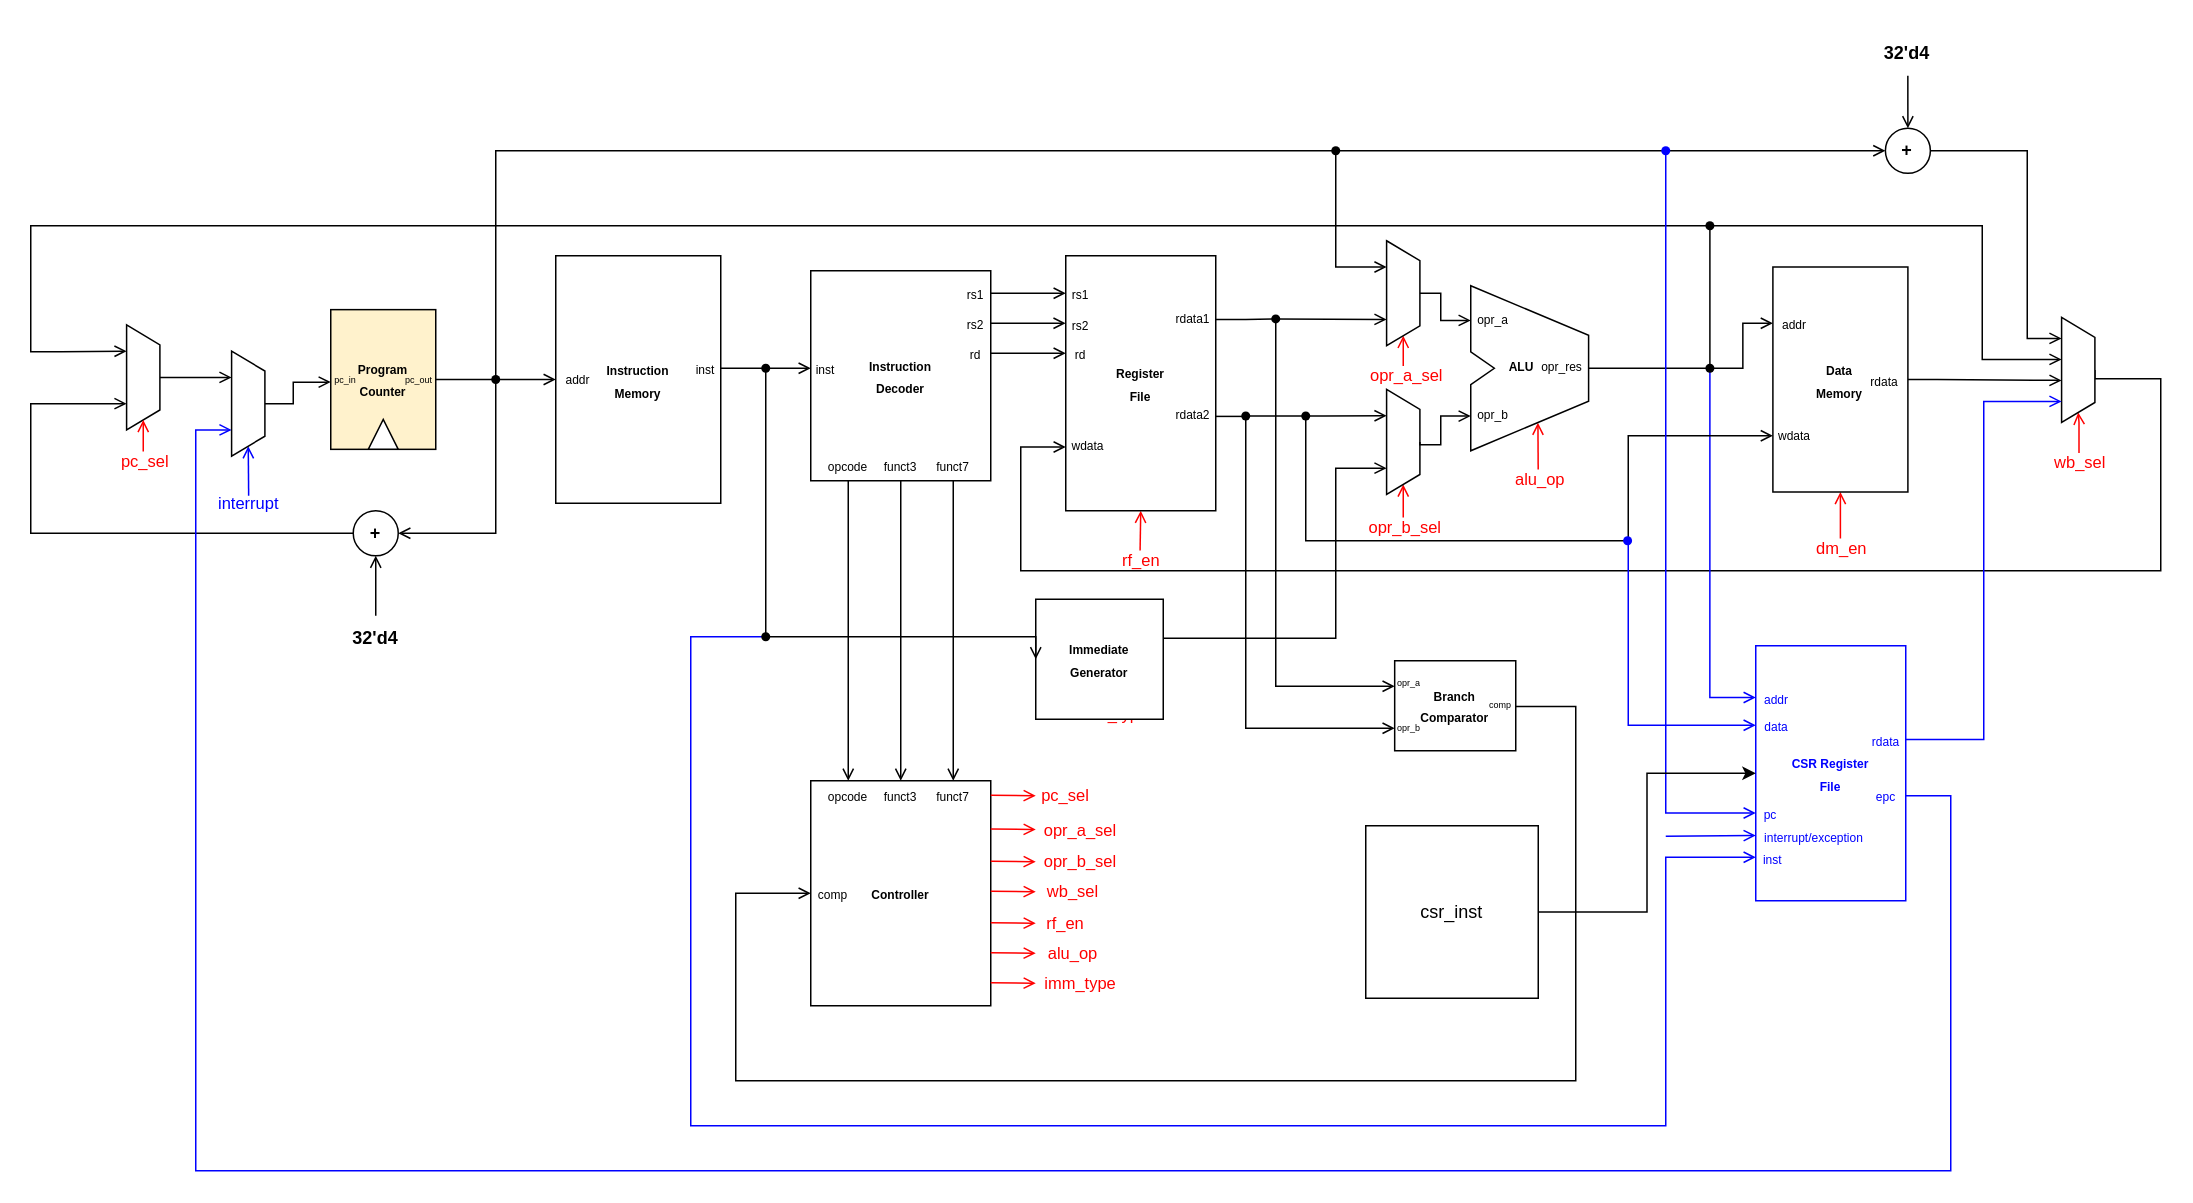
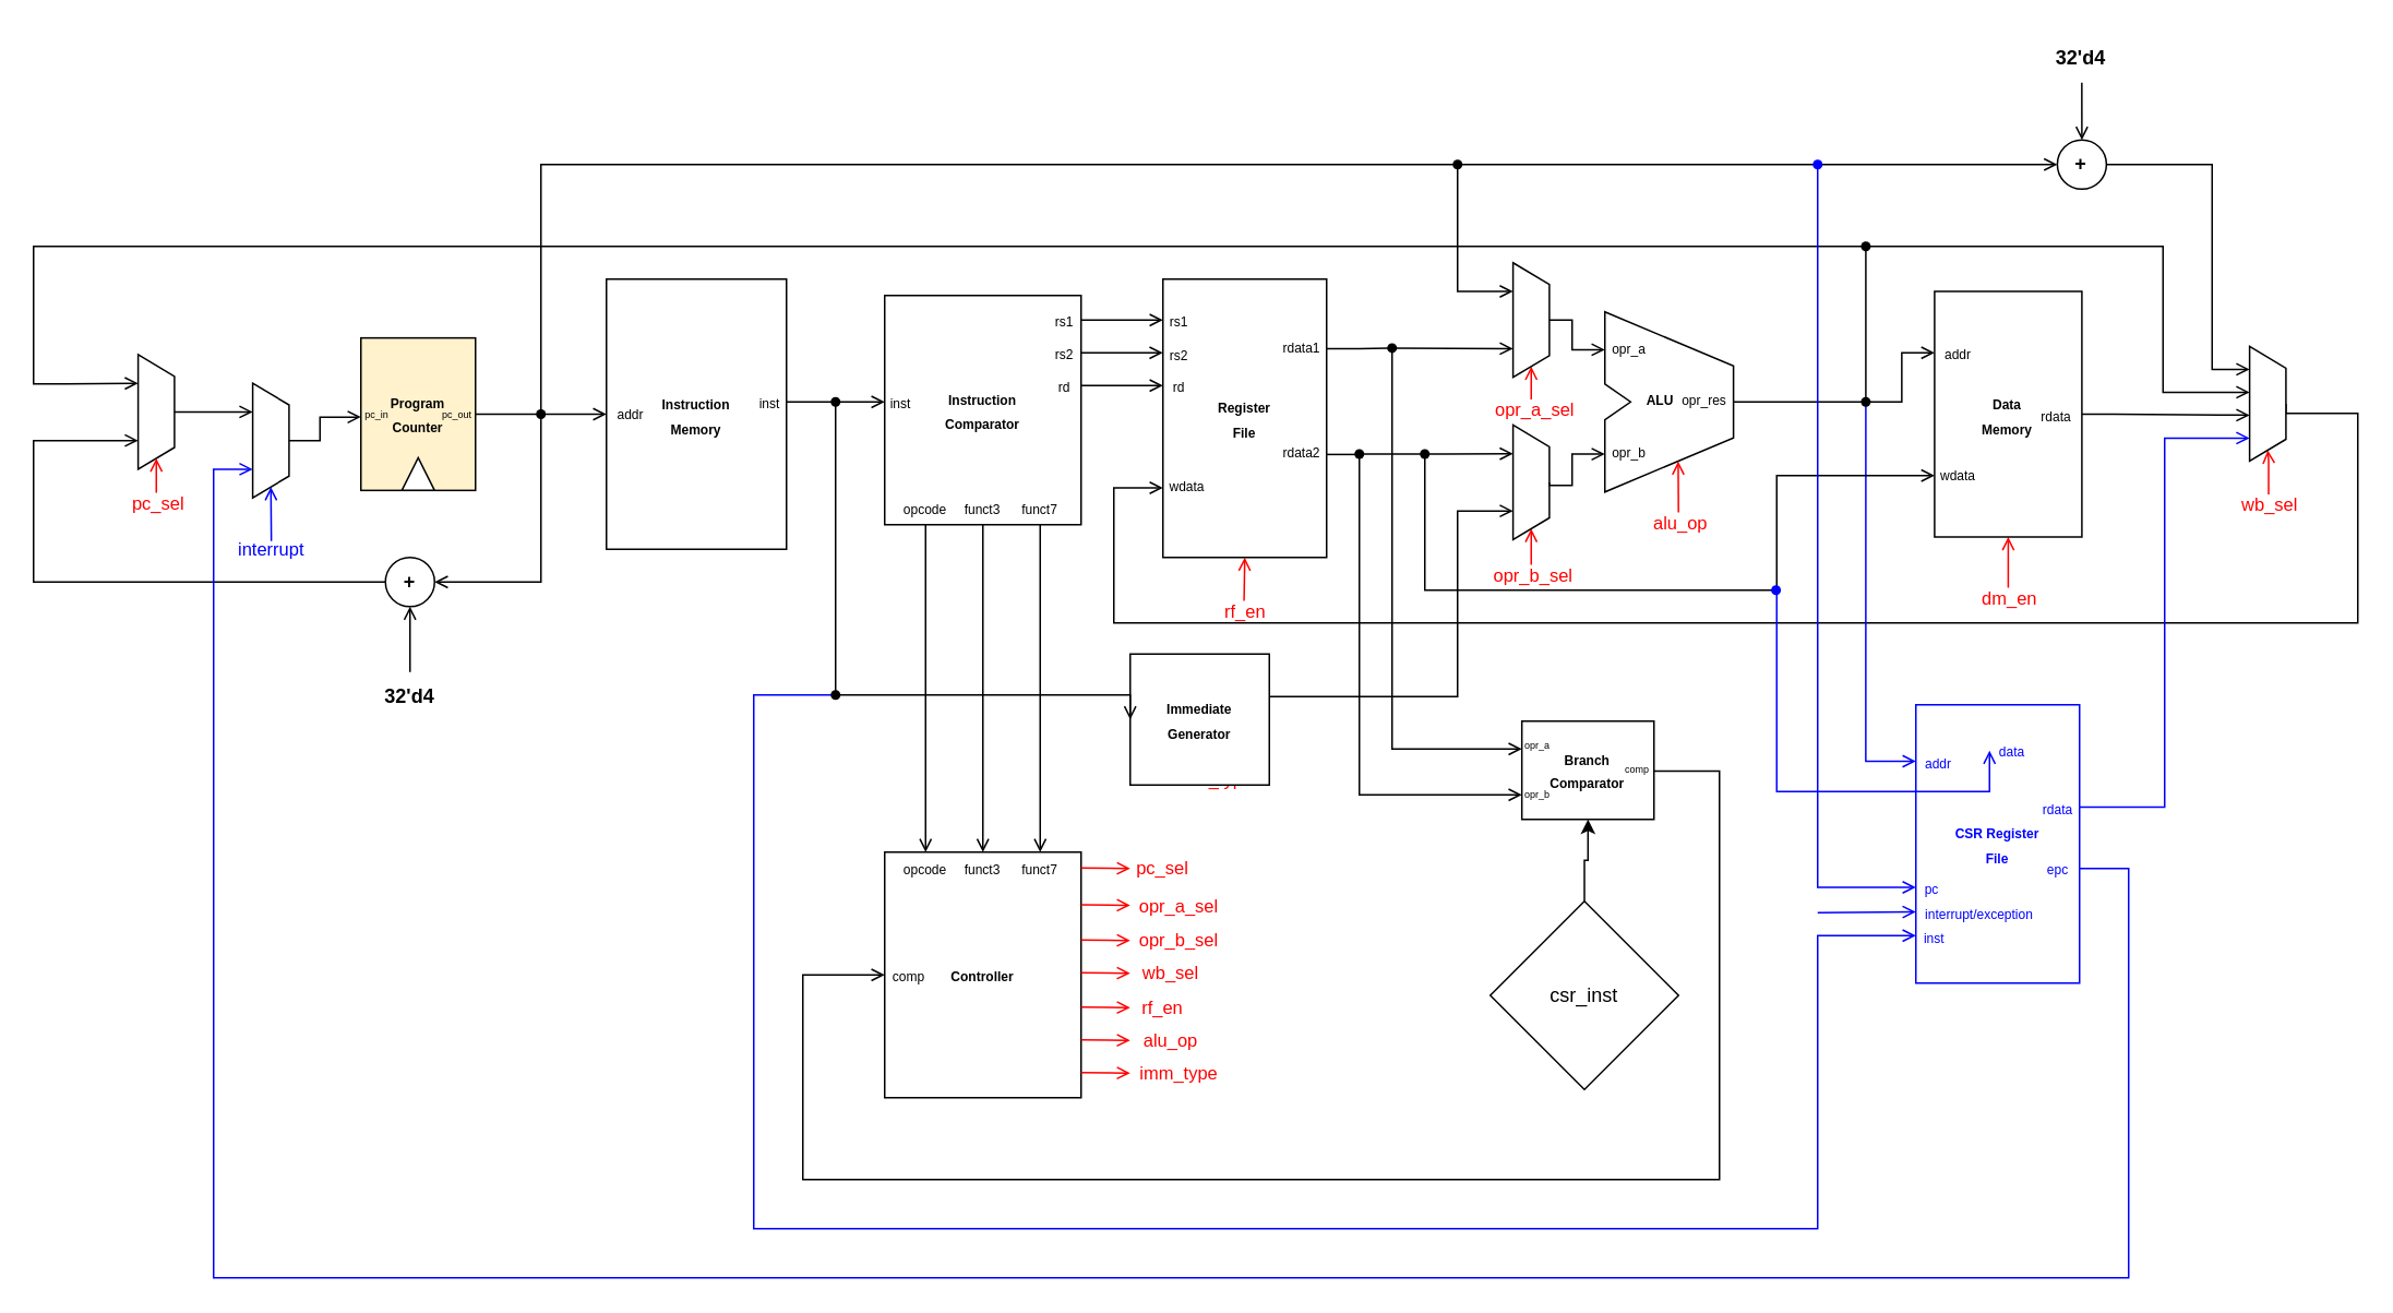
- <mxCell id="6" value="&lt;font style=&quot;font-size: 8px;&quot;&gt;&lt;b&gt;Instruction&lt;br&gt;Decoder&lt;/b&gt;&lt;/font&gt;" style="rounded=0;whiteSpace=wrap;html=1;" parent="1" vertex="1"><mxGeometry x="540" y="180" width="120" height="140" as="geometry" /></mxCell>
+ <mxCell id="6" value="&lt;font style=&quot;font-size: 8px;&quot;&gt;&lt;b&gt;Instruction&lt;br&gt;Comparator&lt;/b&gt;&lt;/font&gt;" style="rounded=0;whiteSpace=wrap;html=1;" parent="1" vertex="1"><mxGeometry x="540" y="180" width="120" height="140" as="geometry" /></mxCell>
- <mxCell id="117" value="&lt;font style=&quot;font-size: 8px;&quot;&gt;data&lt;/font&gt;" style="text;html=1;strokeColor=none;fillColor=none;align=center;verticalAlign=middle;whiteSpace=wrap;rounded=0;fontColor=#0000ff;" parent="1" vertex="1"><mxGeometry x="1170" y="475.5" width="27.5" height="15" as="geometry" /></mxCell>
+ <mxCell id="117" value="&lt;font style=&quot;font-size: 8px;&quot;&gt;data&lt;/font&gt;" style="text;html=1;strokeColor=none;fillColor=none;align=center;verticalAlign=middle;whiteSpace=wrap;rounded=0;fontColor=#0000ff;" parent="1" vertex="1"><mxGeometry x="1215" y="450.5" width="27.5" height="15" as="geometry" /></mxCell>
- <mxCell id="150" style="edgeStyle=orthogonalEdgeStyle;rounded=0;orthogonalLoop=1;jettySize=auto;html=1;" parent="1" source="151" target="112" edge="1"><mxGeometry relative="1" as="geometry" /></mxCell>
+ <mxCell id="150" style="edgeStyle=orthogonalEdgeStyle;rounded=0;orthogonalLoop=1;jettySize=auto;html=1;" parent="1" source="151" target="77" edge="1"><mxGeometry relative="1" as="geometry" /></mxCell>
- <mxCell id="151" value="csr_inst" style="whiteSpace=wrap;html=1;aspect=fixed;" parent="1" vertex="1"><mxGeometry x="910" y="550" width="115" height="115" as="geometry" /></mxCell>
+ <mxCell id="151" value="csr_inst" style="rhombus;whiteSpace=wrap;html=1;aspect=fixed;" parent="1" vertex="1"><mxGeometry x="910" y="550" width="115" height="115" as="geometry" /></mxCell>
